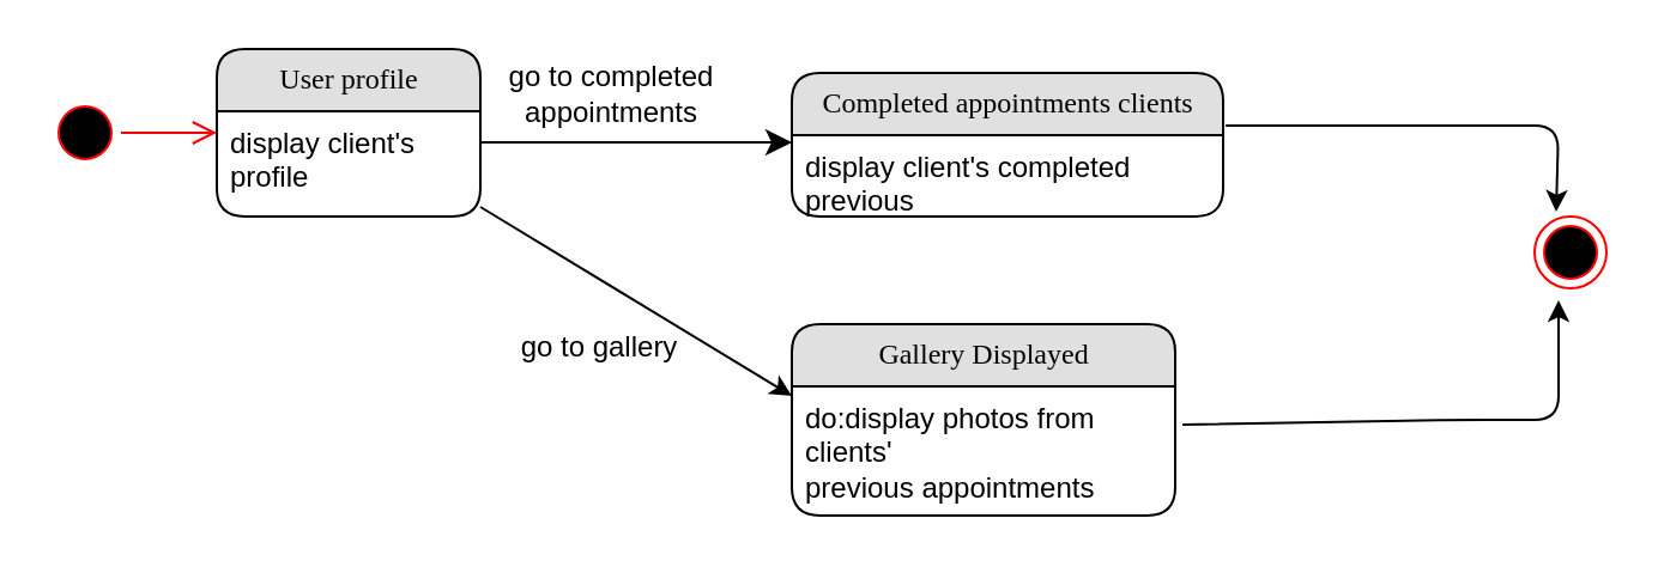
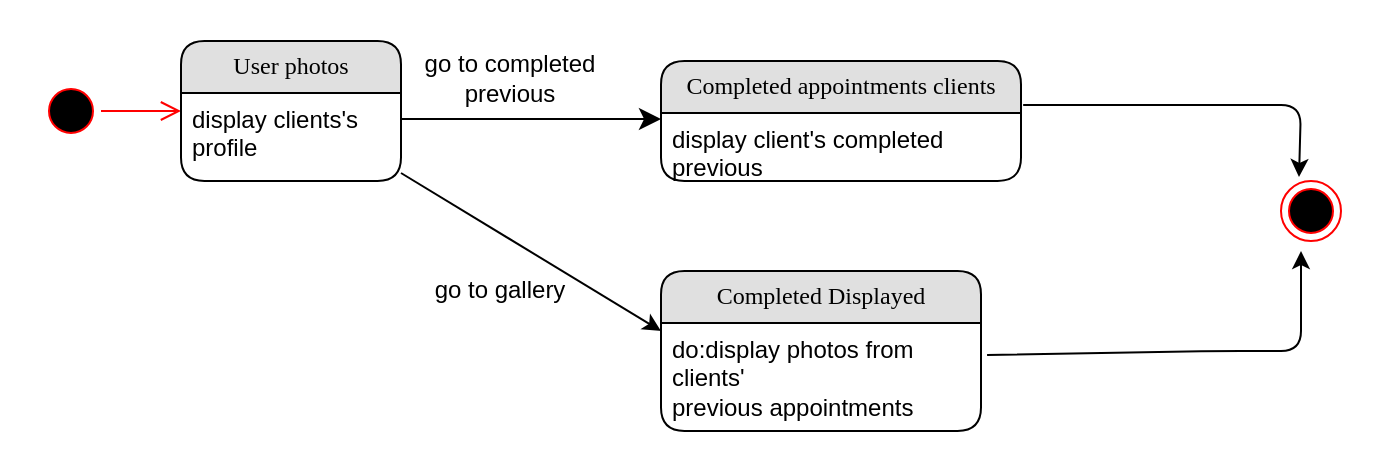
- <mxCell id="8" value="User profile" style="swimlane;html=1;fontStyle=0;childLayout=stackLayout;horizontal=1;startSize=26;fillColor=#e0e0e0;horizontalStack=0;resizeParent=1;resizeLast=0;collapsible=1;marginBottom=0;swimlaneFillColor=#ffffff;align=center;rounded=1;shadow=0;comic=0;labelBackgroundColor=none;strokeWidth=1;fontFamily=Verdana;fontSize=12" parent="1" vertex="1"><mxGeometry x="90" y="20" width="110" height="70" as="geometry" /></mxCell>
+ <mxCell id="8" value="User photos" style="swimlane;html=1;fontStyle=0;childLayout=stackLayout;horizontal=1;startSize=26;fillColor=#e0e0e0;horizontalStack=0;resizeParent=1;resizeLast=0;collapsible=1;marginBottom=0;swimlaneFillColor=#ffffff;align=center;rounded=1;shadow=0;comic=0;labelBackgroundColor=none;strokeWidth=1;fontFamily=Verdana;fontSize=12" parent="1" vertex="1"><mxGeometry x="90" y="20" width="110" height="70" as="geometry" /></mxCell>
- <mxCell id="6" value="go to completed appointments" style="text;html=1;strokeColor=none;fillColor=none;align=center;verticalAlign=middle;whiteSpace=wrap;rounded=0;" parent="1" vertex="1"><mxGeometry x="200" y="29" width="110" height="20" as="geometry" /></mxCell>
+ <mxCell id="6" value="go to completed previous" style="text;html=1;strokeColor=none;fillColor=none;align=center;verticalAlign=middle;whiteSpace=wrap;rounded=0;" parent="1" vertex="1"><mxGeometry x="200" y="29" width="110" height="20" as="geometry" /></mxCell>
- <mxCell id="9" value="display client's profile&amp;nbsp;" style="text;html=1;strokeColor=none;fillColor=none;spacingLeft=4;spacingRight=4;whiteSpace=wrap;overflow=hidden;rotatable=0;points=[[0,0.5],[1,0.5]];portConstraint=eastwest;" parent="8" vertex="1"><mxGeometry y="26" width="110" height="44" as="geometry" /></mxCell>
+ <mxCell id="9" value="display clients's profile&amp;nbsp;" style="text;html=1;strokeColor=none;fillColor=none;spacingLeft=4;spacingRight=4;whiteSpace=wrap;overflow=hidden;rotatable=0;points=[[0,0.5],[1,0.5]];portConstraint=eastwest;" parent="8" vertex="1"><mxGeometry y="26" width="110" height="44" as="geometry" /></mxCell>
- <mxCell id="13" value="Gallery Displayed" style="swimlane;html=1;fontStyle=0;childLayout=stackLayout;horizontal=1;startSize=26;fillColor=#e0e0e0;horizontalStack=0;resizeParent=1;resizeLast=0;collapsible=1;marginBottom=0;swimlaneFillColor=#ffffff;align=center;rounded=1;shadow=0;comic=0;labelBackgroundColor=none;strokeWidth=1;fontFamily=Verdana;fontSize=12" parent="1" vertex="1"><mxGeometry x="330" y="135" width="160" height="80" as="geometry" /></mxCell>
+ <mxCell id="13" value="Completed Displayed" style="swimlane;html=1;fontStyle=0;childLayout=stackLayout;horizontal=1;startSize=26;fillColor=#e0e0e0;horizontalStack=0;resizeParent=1;resizeLast=0;collapsible=1;marginBottom=0;swimlaneFillColor=#ffffff;align=center;rounded=1;shadow=0;comic=0;labelBackgroundColor=none;strokeWidth=1;fontFamily=Verdana;fontSize=12" parent="1" vertex="1"><mxGeometry x="330" y="135" width="160" height="80" as="geometry" /></mxCell>
